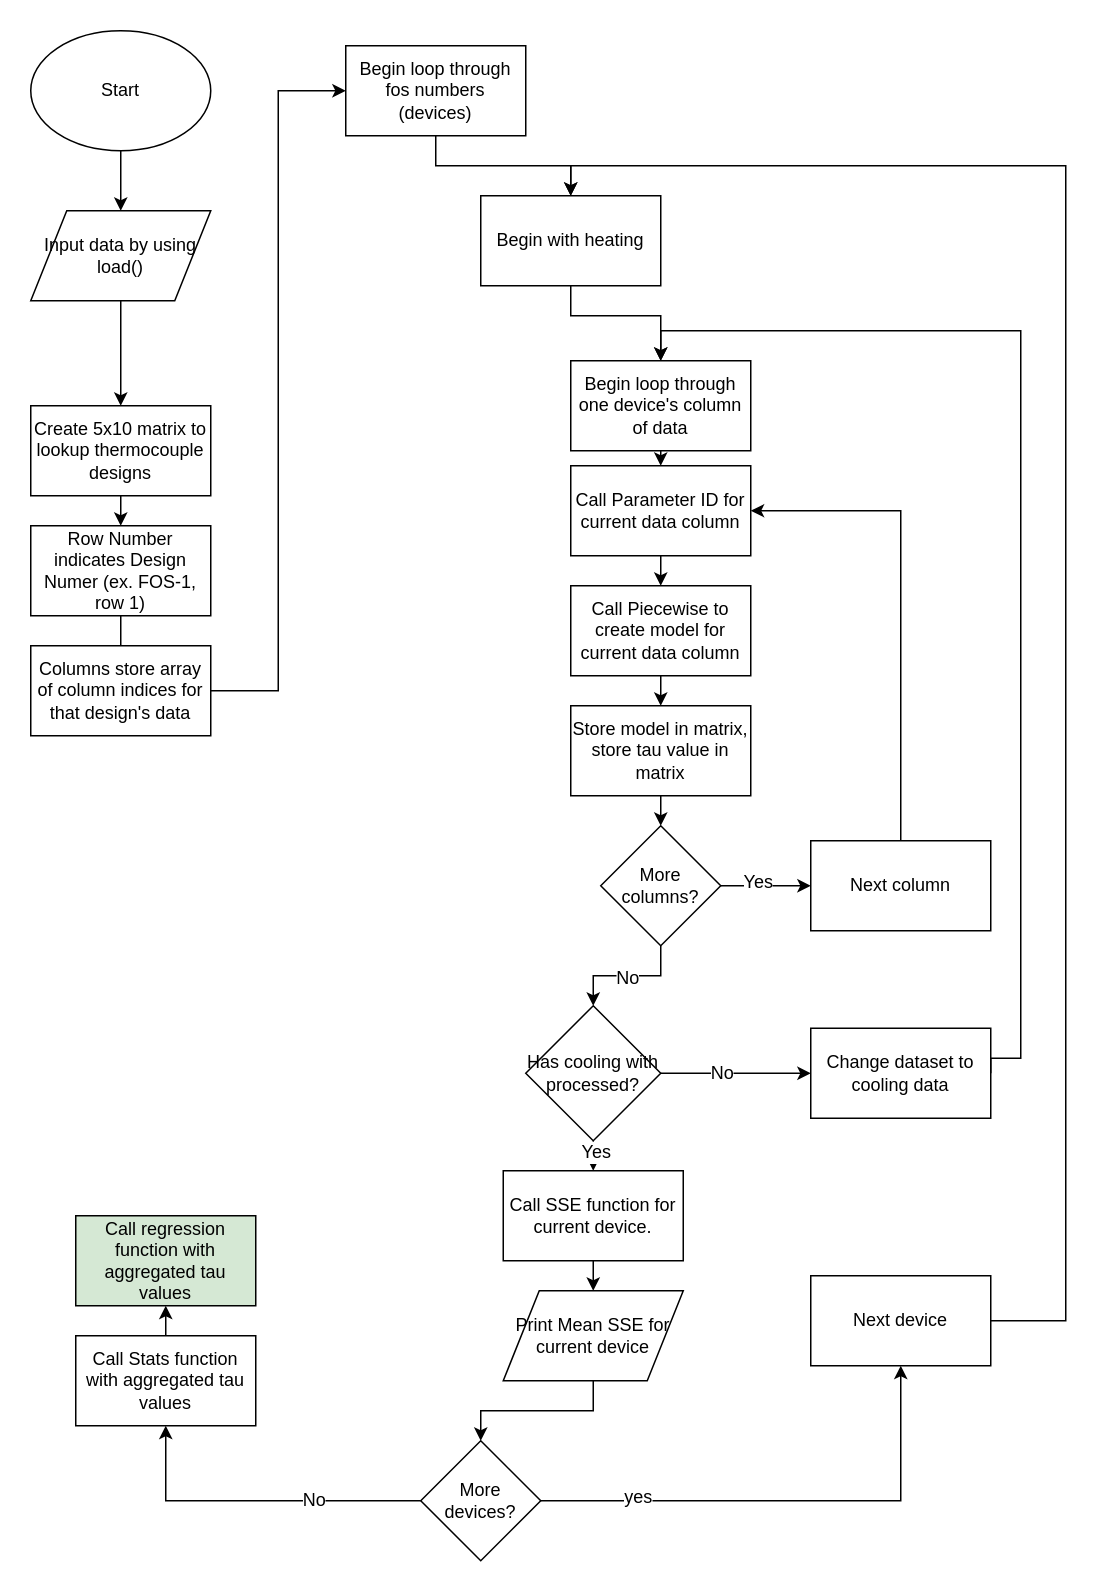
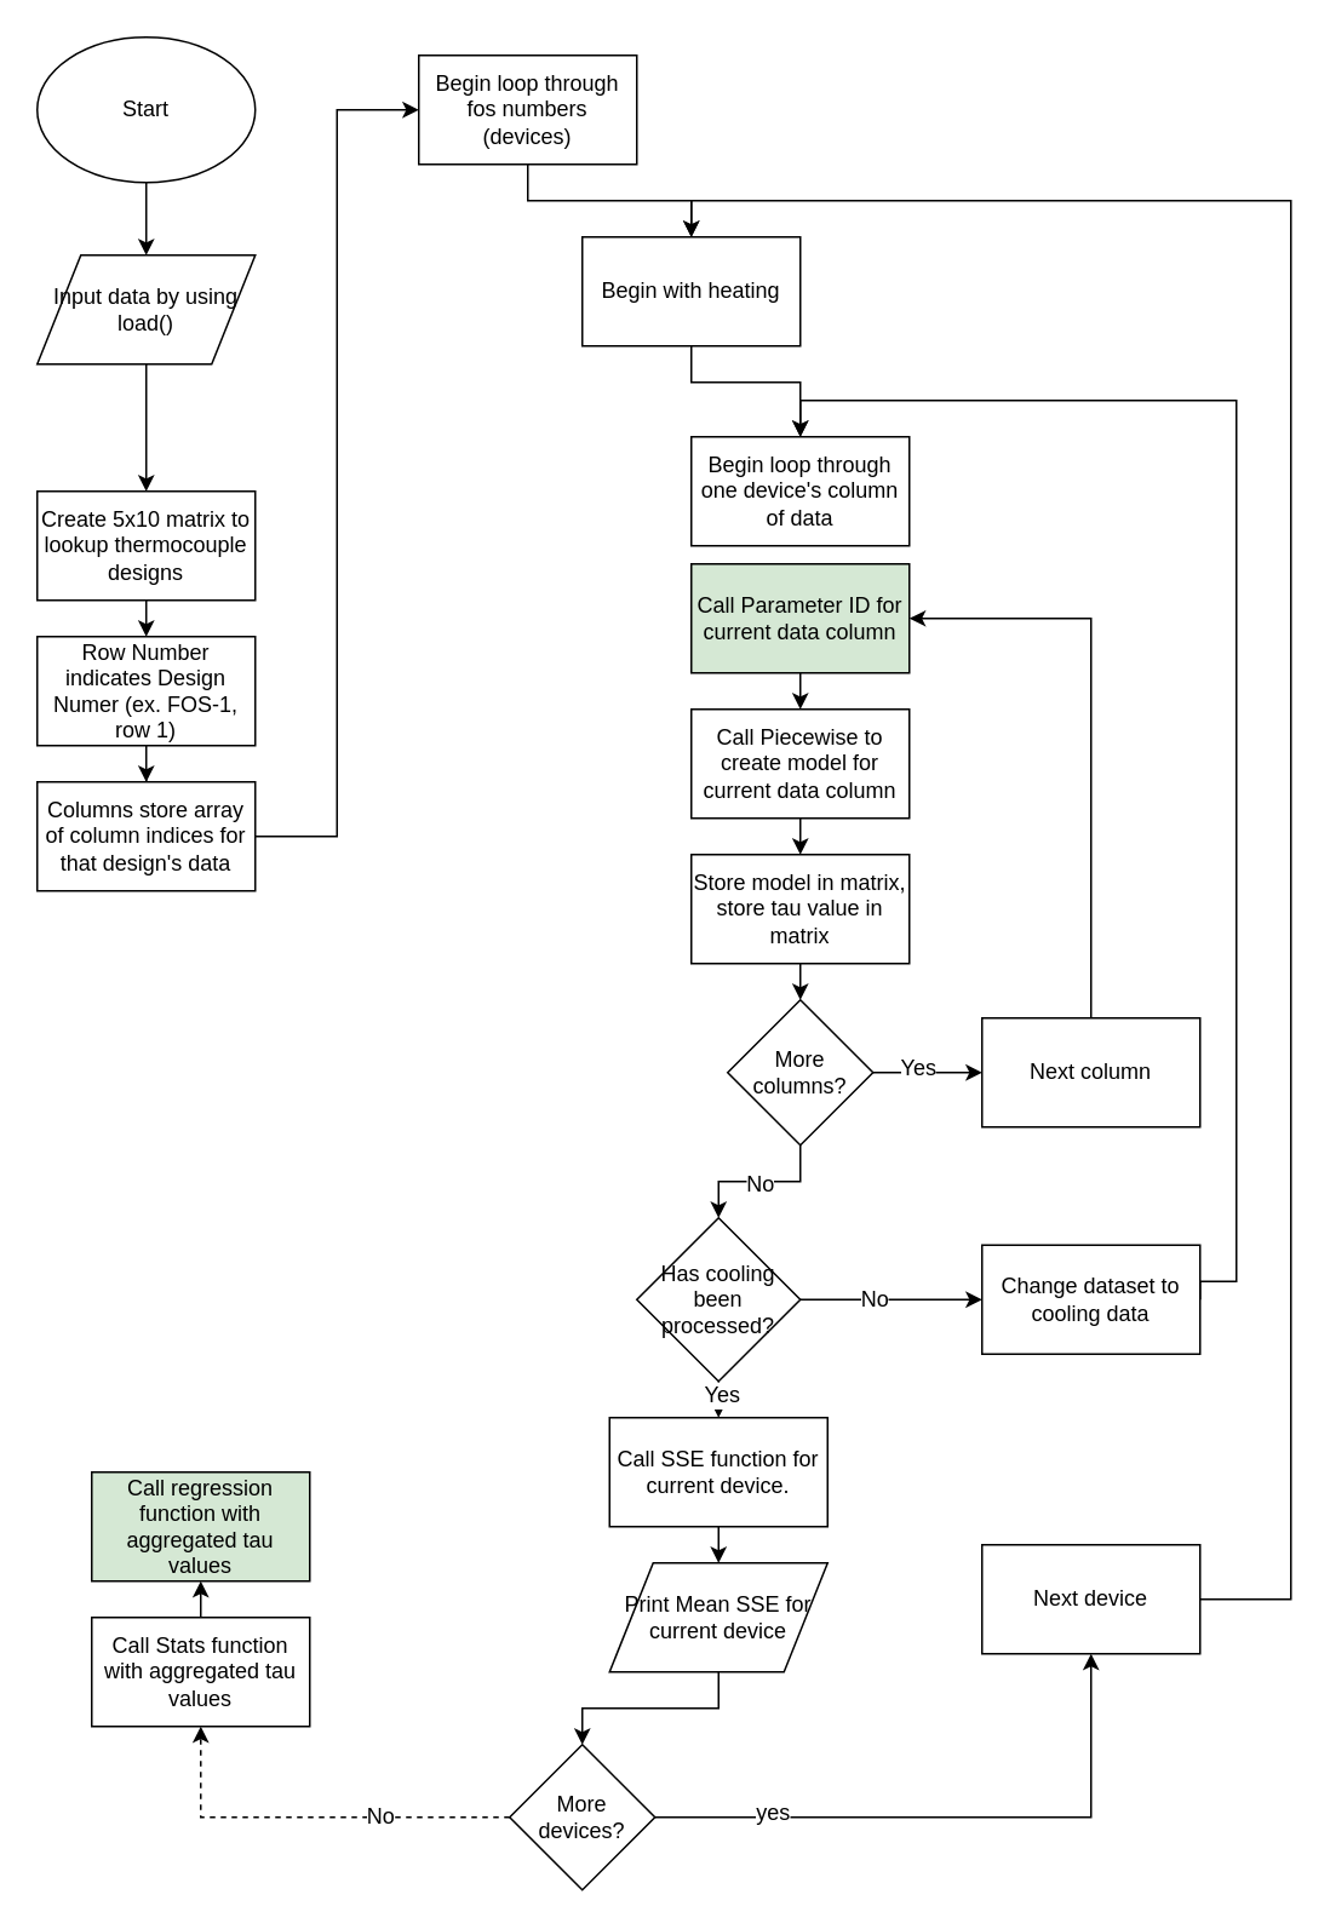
- <mxCell id="16" style="edgeStyle=orthogonalEdgeStyle;rounded=0;orthogonalLoop=1;jettySize=auto;html=1;exitX=0.5;exitY=1;exitDx=0;exitDy=0;entryX=0.5;entryY=0;entryDx=0;entryDy=0;" edge="1" parent="1" source="17" target="19"><mxGeometry relative="1" as="geometry" /></mxCell>
- <mxCell id="19" value="Call Parameter ID for current data column" style="rounded=0;whiteSpace=wrap;html=1;" vertex="1" parent="1"><mxGeometry x="380" y="310" width="120" height="60" as="geometry" /></mxCell>
+ <mxCell id="19" value="Call Parameter ID for current data column" style="rounded=0;whiteSpace=wrap;html=1;fillColor=#d5e8d4;" vertex="1" parent="1"><mxGeometry x="380" y="310" width="120" height="60" as="geometry" /></mxCell>
- <mxCell id="8" style="edgeStyle=orthogonalEdgeStyle;rounded=0;orthogonalLoop=1;jettySize=auto;html=1;exitX=0.5;exitY=1;exitDx=0;exitDy=0;endArrow=none;" edge="1" parent="1" source="9" target="11"><mxGeometry relative="1" as="geometry" /></mxCell>
+ <mxCell id="8" style="edgeStyle=orthogonalEdgeStyle;rounded=0;orthogonalLoop=1;jettySize=auto;html=1;exitX=0.5;exitY=1;exitDx=0;exitDy=0;" edge="1" parent="1" source="9" target="11"><mxGeometry relative="1" as="geometry" /></mxCell>
- <mxCell id="35" value="Has cooling with processed?" style="rhombus;whiteSpace=wrap;html=1;" vertex="1" parent="1"><mxGeometry x="350" y="670" width="90" height="90" as="geometry" /></mxCell>
+ <mxCell id="35" value="Has cooling been processed?" style="rhombus;whiteSpace=wrap;html=1;" vertex="1" parent="1"><mxGeometry x="350" y="670" width="90" height="90" as="geometry" /></mxCell>
- <mxCell id="38" style="edgeStyle=orthogonalEdgeStyle;rounded=0;orthogonalLoop=1;jettySize=auto;html=1;exitX=0;exitY=0.5;exitDx=0;exitDy=0;entryX=0.5;entryY=1;entryDx=0;entryDy=0;" edge="1" parent="1" source="42" target="50"><mxGeometry relative="1" as="geometry" /></mxCell>
+ <mxCell id="38" style="edgeStyle=orthogonalEdgeStyle;rounded=0;orthogonalLoop=1;jettySize=auto;html=1;exitX=0;exitY=0.5;exitDx=0;exitDy=0;entryX=0.5;entryY=1;entryDx=0;entryDy=0;dashed=1;" edge="1" parent="1" source="42" target="50"><mxGeometry relative="1" as="geometry" /></mxCell>
